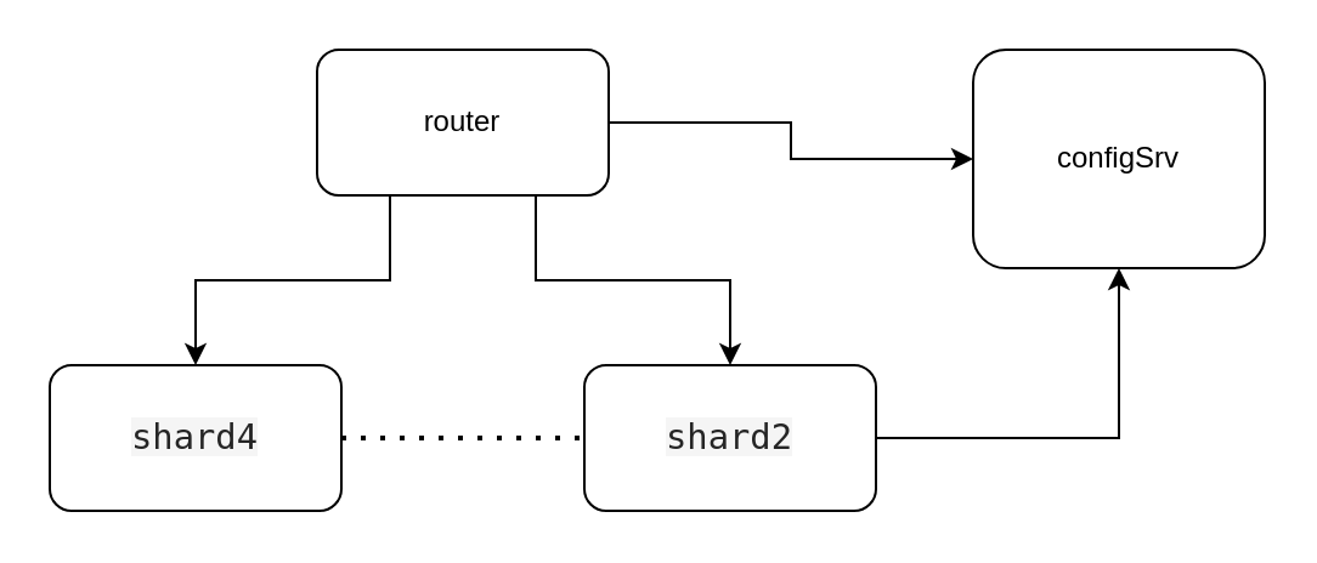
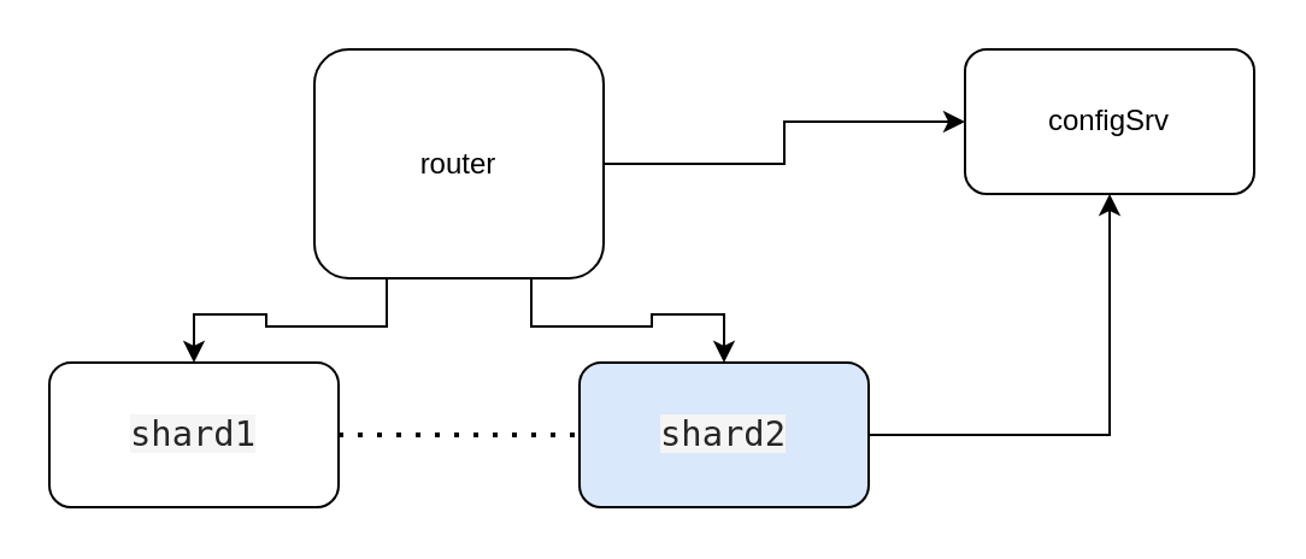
- <mxCell id="6" value="router" style="rounded=1;whiteSpace=wrap;html=1;" parent="1" vertex="1"><mxGeometry x="130" y="20" width="120" height="60" as="geometry" /></mxCell>
+ <mxCell id="6" value="router" style="rounded=1;whiteSpace=wrap;html=1;" parent="1" vertex="1"><mxGeometry x="130" y="20" width="120" height="95" as="geometry" /></mxCell>
- <mxCell id="8" value="configSrv" style="rounded=1;whiteSpace=wrap;html=1;" parent="1" vertex="1"><mxGeometry x="400" y="20" width="120" height="90" as="geometry" /></mxCell>
+ <mxCell id="8" value="configSrv" style="rounded=1;whiteSpace=wrap;html=1;" parent="1" vertex="1"><mxGeometry x="400" y="20" width="120" height="60" as="geometry" /></mxCell>
- <mxCell id="4" value="&lt;span style=&quot;color: rgba(0, 0, 0, 0.85); font-family: Menlo, &amp;quot;Ubuntu Mono&amp;quot;, consolas, source-code-pro, monospace; font-size: 14.4px; white-space-collapse: break-spaces; background-color: rgb(245, 245, 245);&quot;&gt;shard4&lt;/span&gt;" style="rounded=1;whiteSpace=wrap;html=1;" parent="1" vertex="1"><mxGeometry x="20" y="150" width="120" height="60" as="geometry" /></mxCell>
+ <mxCell id="4" value="&lt;span style=&quot;color: rgba(0, 0, 0, 0.85); font-family: Menlo, &amp;quot;Ubuntu Mono&amp;quot;, consolas, source-code-pro, monospace; font-size: 14.4px; white-space-collapse: break-spaces; background-color: rgb(245, 245, 245);&quot;&gt;shard1&lt;/span&gt;" style="rounded=1;whiteSpace=wrap;html=1;" parent="1" vertex="1"><mxGeometry x="20" y="150" width="120" height="60" as="geometry" /></mxCell>
- <mxCell id="7" value="&lt;span style=&quot;color: rgba(0, 0, 0, 0.85); font-family: Menlo, &amp;quot;Ubuntu Mono&amp;quot;, consolas, source-code-pro, monospace; font-size: 14.4px; white-space-collapse: break-spaces; background-color: rgb(245, 245, 245);&quot;&gt;shard2&lt;/span&gt;" style="rounded=1;whiteSpace=wrap;html=1;" parent="1" vertex="1"><mxGeometry x="240" y="150" width="120" height="60" as="geometry" /></mxCell>
+ <mxCell id="7" value="&lt;span style=&quot;color: rgba(0, 0, 0, 0.85); font-family: Menlo, &amp;quot;Ubuntu Mono&amp;quot;, consolas, source-code-pro, monospace; font-size: 14.4px; white-space-collapse: break-spaces; background-color: rgb(245, 245, 245);&quot;&gt;shard2&lt;/span&gt;" style="rounded=1;whiteSpace=wrap;html=1;fillColor=#dae8fc;" parent="1" vertex="1"><mxGeometry x="240" y="150" width="120" height="60" as="geometry" /></mxCell>
